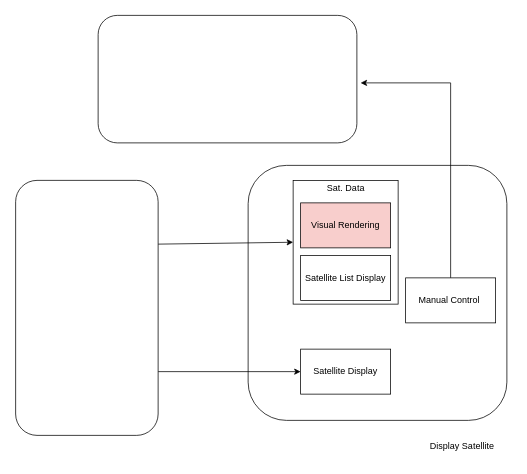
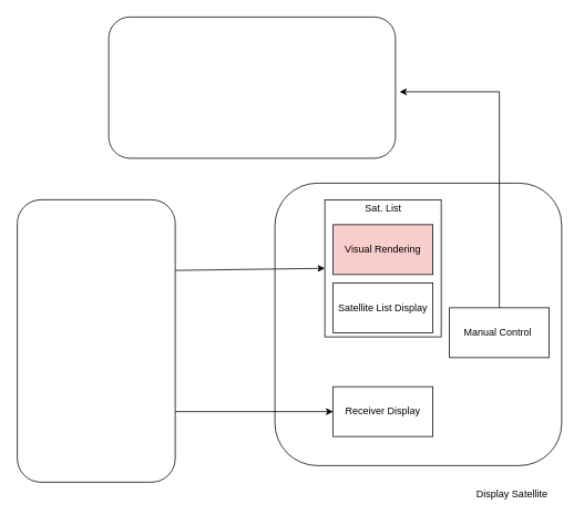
- <mxCell id="14" value="Sat. Data" style="text;html=1;resizable=0;autosize=1;align=center;verticalAlign=middle;points=[];fillColor=none;strokeColor=none;rounded=0;" vertex="1" parent="1"><mxGeometry x="425" y="235" width="70" height="30" as="geometry" /></mxCell>
+ <mxCell id="14" value="Sat. List" style="text;html=1;resizable=0;autosize=1;align=center;verticalAlign=middle;points=[];fillColor=none;strokeColor=none;rounded=0;" vertex="1" parent="1"><mxGeometry x="425" y="235" width="70" height="30" as="geometry" /></mxCell>
- <mxCell id="10" value="Satellite Display" style="rounded=0;whiteSpace=wrap;html=1;" vertex="1" parent="1"><mxGeometry x="400" y="465" width="120" height="60" as="geometry" /></mxCell>
+ <mxCell id="10" value="Receiver Display" style="rounded=0;whiteSpace=wrap;html=1;" vertex="1" parent="1"><mxGeometry x="400" y="465" width="120" height="60" as="geometry" /></mxCell>
